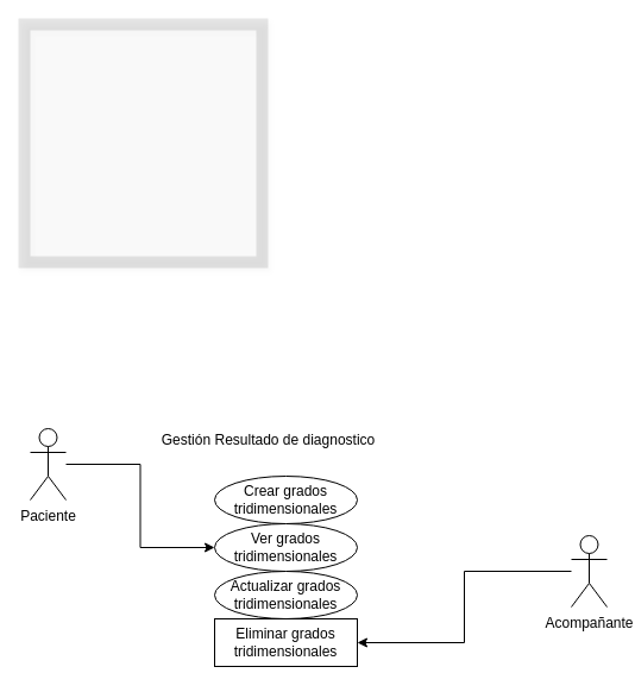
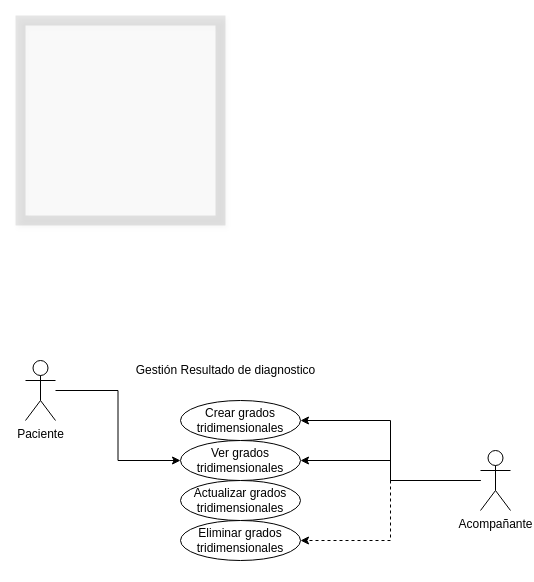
+ <mxCell id="4" style="edgeStyle=orthogonalEdgeStyle;rounded=0;orthogonalLoop=1;jettySize=auto;html=1;entryX=1;entryY=0.5;entryDx=0;entryDy=0;" edge="1" parent="1" source="7" target="9"><mxGeometry relative="1" as="geometry" /></mxCell>
+ <mxCell id="5" style="edgeStyle=orthogonalEdgeStyle;rounded=0;orthogonalLoop=1;jettySize=auto;html=1;entryX=1;entryY=0.5;entryDx=0;entryDy=0;" edge="1" parent="1" source="7" target="10"><mxGeometry relative="1" as="geometry" /></mxCell>
- <mxCell id="12" value="Eliminar grados tridimensionales" style="whiteSpace=wrap;html=1;rounded=0;" vertex="1" parent="1"><mxGeometry x="180" y="520" width="120" height="40" as="geometry" /></mxCell>
+ <mxCell id="12" value="Eliminar grados tridimensionales" style="ellipse;whiteSpace=wrap;html=1;" vertex="1" parent="1"><mxGeometry x="180" y="520" width="120" height="40" as="geometry" /></mxCell>
- <mxCell id="6" style="edgeStyle=orthogonalEdgeStyle;rounded=0;orthogonalLoop=1;jettySize=auto;html=1;entryX=1;entryY=0.5;entryDx=0;entryDy=0;" edge="1" parent="1" source="7" target="12"><mxGeometry relative="1" as="geometry" /></mxCell>
+ <mxCell id="6" style="edgeStyle=orthogonalEdgeStyle;rounded=0;orthogonalLoop=1;jettySize=auto;html=1;entryX=1;entryY=0.5;entryDx=0;entryDy=0;dashed=1;" edge="1" parent="1" source="7" target="12"><mxGeometry relative="1" as="geometry" /></mxCell>
